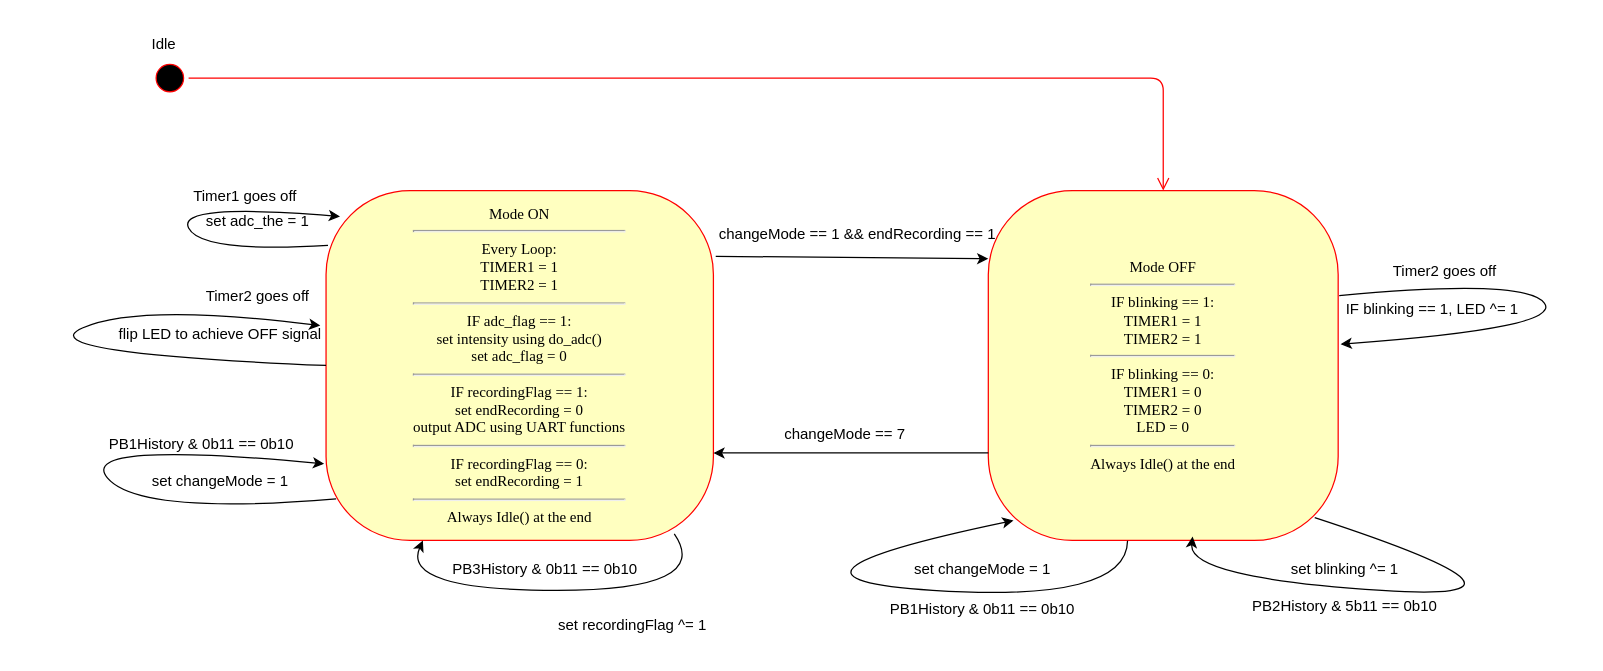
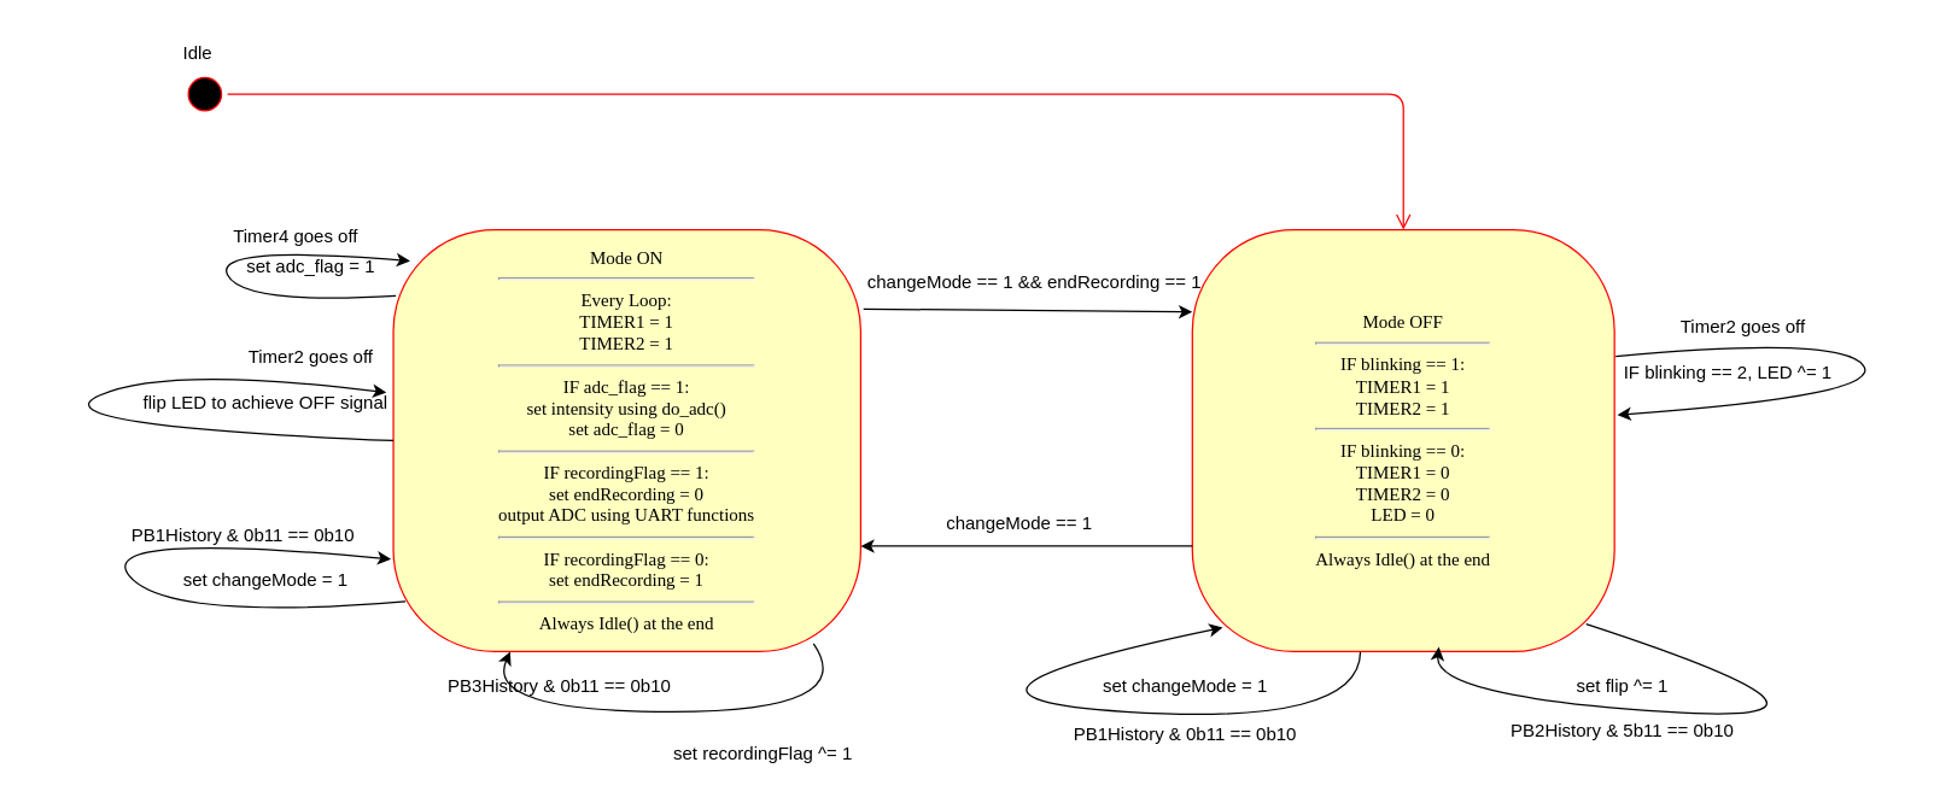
- <mxCell id="9" value="Timer1 goes off" style="text;html=1;align=center;verticalAlign=middle;resizable=0;points=[];autosize=1;strokeColor=none;fillColor=none;" vertex="1" parent="1"><mxGeometry x="140" y="142" width="110" height="30" as="geometry" /></mxCell>
+ <mxCell id="9" value="Timer4 goes off" style="text;html=1;align=center;verticalAlign=middle;resizable=0;points=[];autosize=1;strokeColor=none;fillColor=none;" vertex="1" parent="1"><mxGeometry x="140" y="142" width="110" height="30" as="geometry" /></mxCell>
- <mxCell id="29" value="set adc_the = 1" style="text;html=1;align=center;verticalAlign=middle;resizable=0;points=[];autosize=1;strokeColor=none;fillColor=none;" vertex="1" parent="1"><mxGeometry x="150" y="162" width="110" height="30" as="geometry" /></mxCell>
+ <mxCell id="29" value="set adc_flag = 1" style="text;html=1;align=center;verticalAlign=middle;resizable=0;points=[];autosize=1;strokeColor=none;fillColor=none;" vertex="1" parent="1"><mxGeometry x="150" y="162" width="110" height="30" as="geometry" /></mxCell>
- <mxCell id="31" value="IF blinking == 1, LED ^= 1" style="text;html=1;align=center;verticalAlign=middle;resizable=0;points=[];autosize=1;strokeColor=none;fillColor=none;" vertex="1" parent="1"><mxGeometry x="1065" y="232" width="160" height="30" as="geometry" /></mxCell>
+ <mxCell id="31" value="IF blinking == 2, LED ^= 1" style="text;html=1;align=center;verticalAlign=middle;resizable=0;points=[];autosize=1;strokeColor=none;fillColor=none;" vertex="1" parent="1"><mxGeometry x="1065" y="232" width="160" height="30" as="geometry" /></mxCell>
- <mxCell id="20" value="changeMode == 7" style="text;html=1;align=center;verticalAlign=middle;resizable=0;points=[];autosize=1;strokeColor=none;fillColor=none;" vertex="1" parent="1"><mxGeometry x="615" y="332" width="120" height="30" as="geometry" /></mxCell>
+ <mxCell id="20" value="changeMode == 1" style="text;html=1;align=center;verticalAlign=middle;resizable=0;points=[];autosize=1;strokeColor=none;fillColor=none;" vertex="1" parent="1"><mxGeometry x="615" y="332" width="120" height="30" as="geometry" /></mxCell>
- <mxCell id="16" value="PB3History &amp;amp; 0b11 == 0b10" style="text;html=1;align=center;verticalAlign=middle;resizable=0;points=[];autosize=1;strokeColor=none;fillColor=none;" vertex="1" parent="1"><mxGeometry x="350" y="440" width="170" height="30" as="geometry" /></mxCell>
+ <mxCell id="16" value="PB3History &amp;amp; 0b11 == 0b10" style="text;html=1;align=center;verticalAlign=middle;resizable=0;points=[];autosize=1;strokeColor=none;fillColor=none;" vertex="1" parent="1"><mxGeometry x="285" y="440" width="170" height="30" as="geometry" /></mxCell>
- <mxCell id="24" value="set blinking ^= 1" style="text;html=1;align=center;verticalAlign=middle;resizable=0;points=[];autosize=1;strokeColor=none;fillColor=none;" vertex="1" parent="1"><mxGeometry x="1020" y="440" width="110" height="30" as="geometry" /></mxCell>
+ <mxCell id="24" value="set flip ^= 1" style="text;html=1;align=center;verticalAlign=middle;resizable=0;points=[];autosize=1;strokeColor=none;fillColor=none;" vertex="1" parent="1"><mxGeometry x="1020" y="440" width="110" height="30" as="geometry" /></mxCell>
